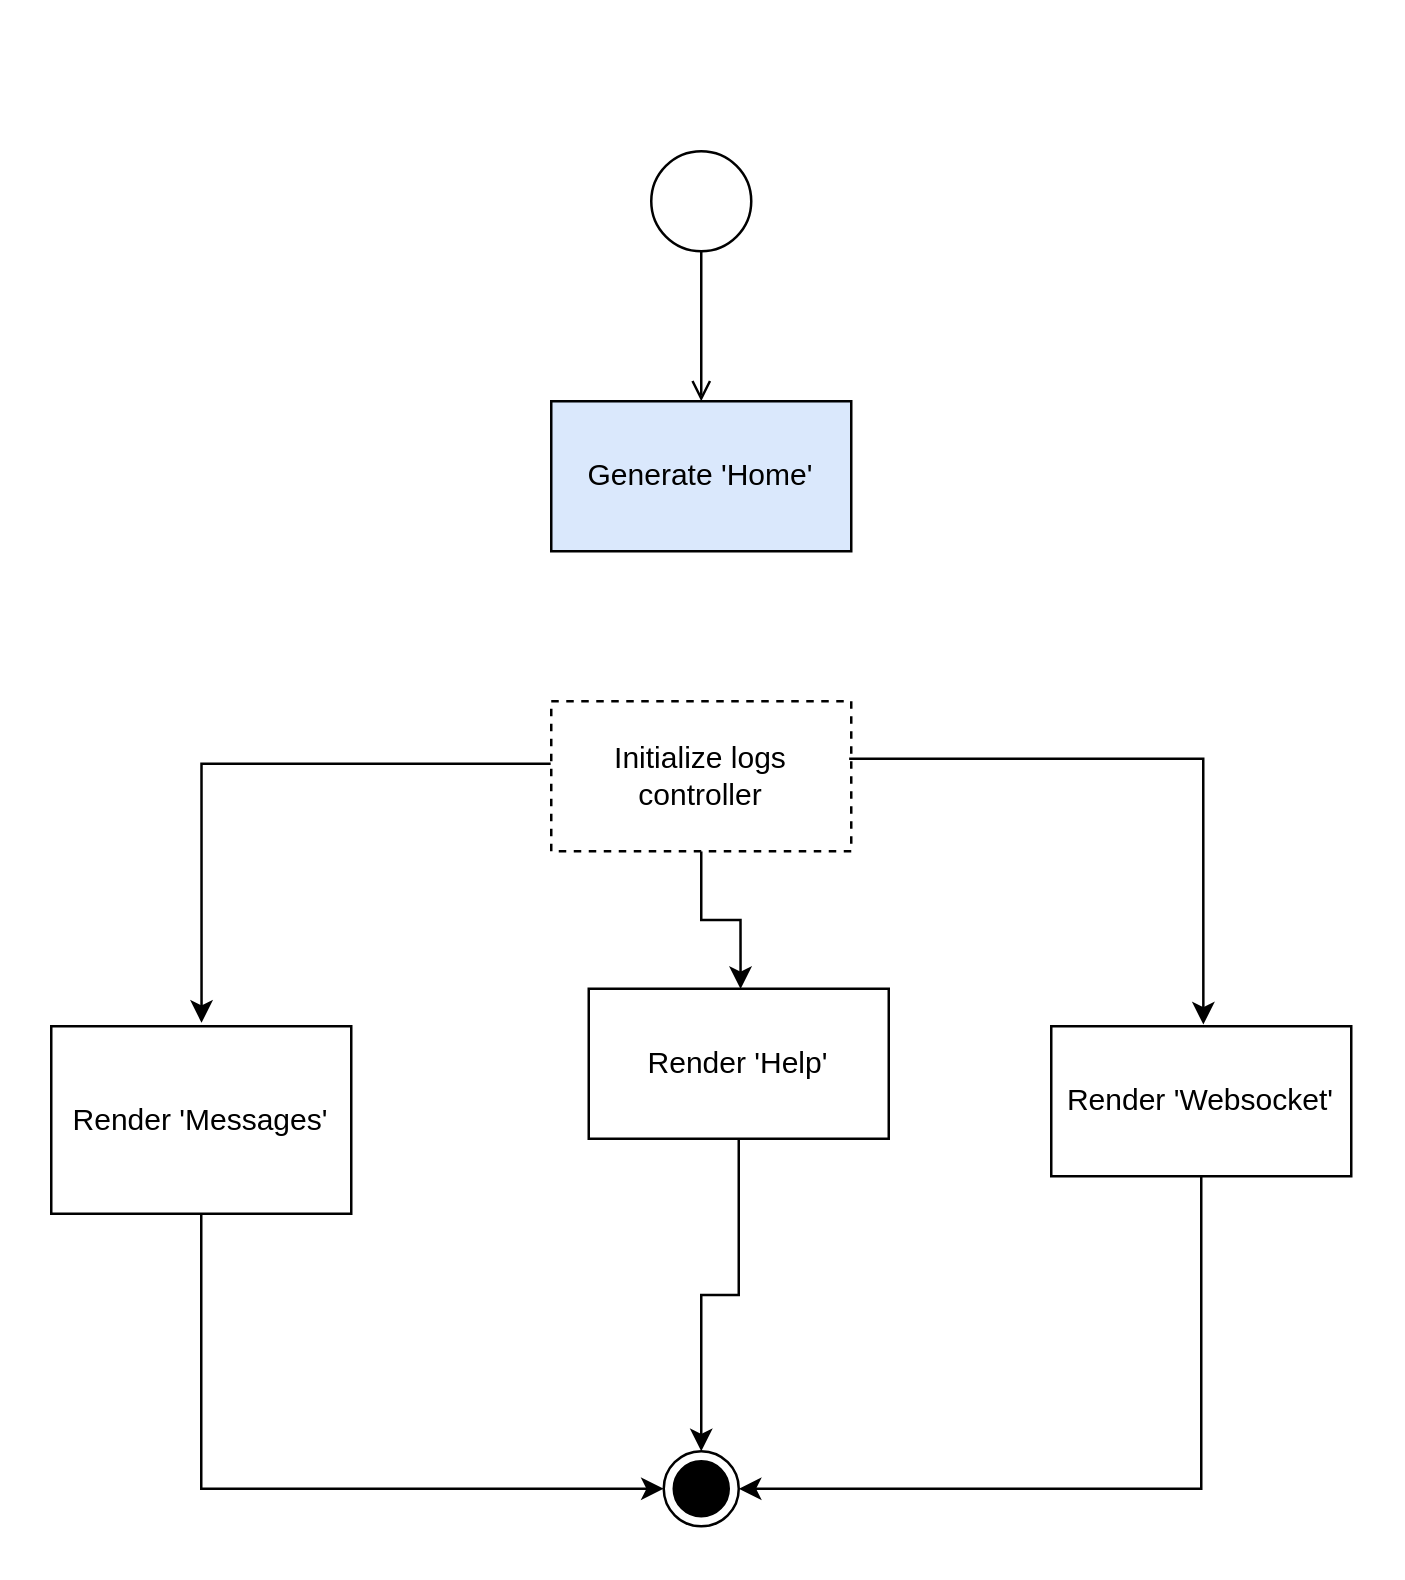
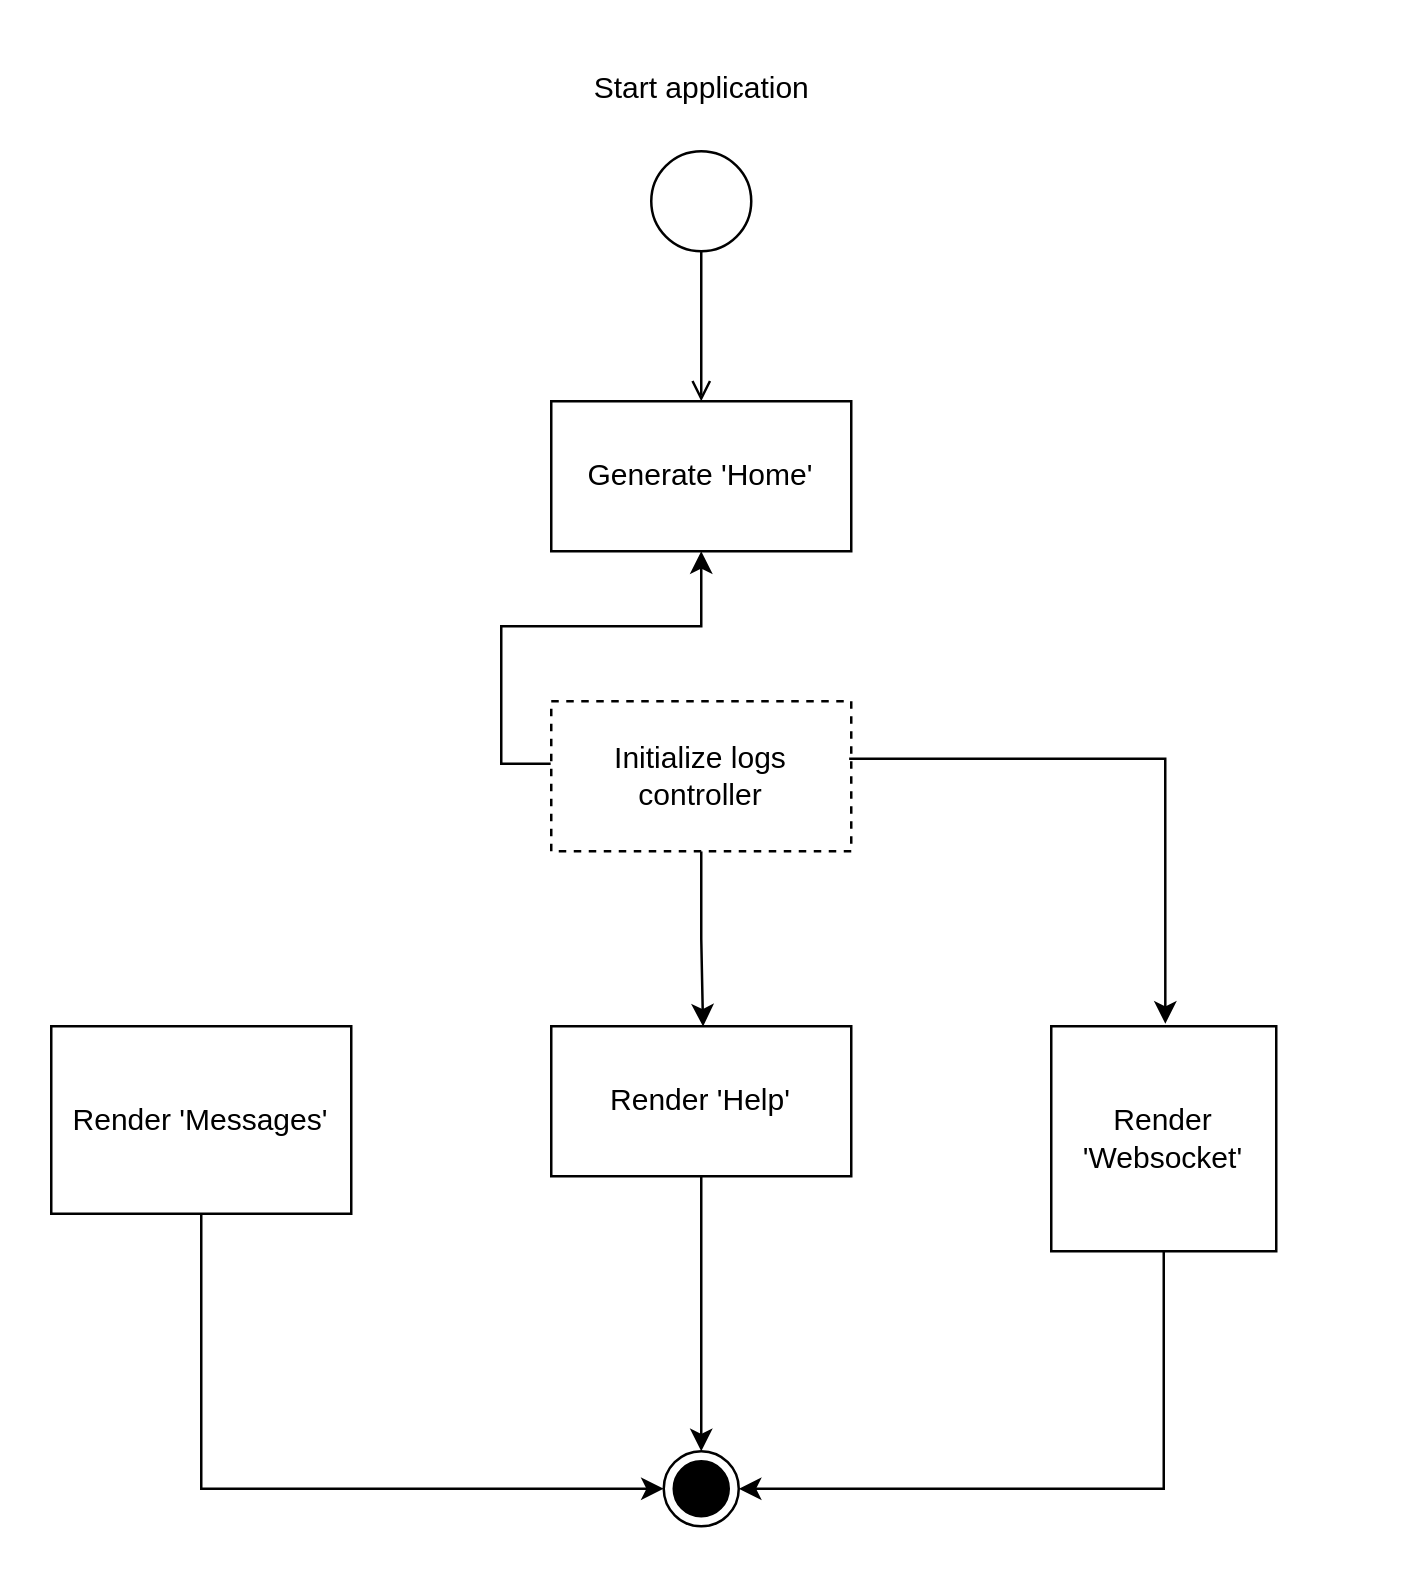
+ <mxCell id="4" value="Start application" style="text;html=1;align=center;verticalAlign=middle;resizable=0;points=[];autosize=1;strokeColor=none;fillColor=none;" vertex="1" parent="1"><mxGeometry x="225" y="20" width="110" height="30" as="geometry" /></mxCell>
- <mxCell id="5" value="Generate 'Home'" style="rounded=0;whiteSpace=wrap;html=1;fillColor=#dae8fc;" vertex="1" parent="1"><mxGeometry x="220" y="160" width="120" height="60" as="geometry" /></mxCell>
+ <mxCell id="5" value="Generate 'Home'" style="rounded=0;whiteSpace=wrap;html=1;" vertex="1" parent="1"><mxGeometry x="220" y="160" width="120" height="60" as="geometry" /></mxCell>
- <mxCell id="12" style="edgeStyle=orthogonalEdgeStyle;rounded=0;orthogonalLoop=1;jettySize=auto;html=1;entryX=0.501;entryY=-0.018;entryDx=0;entryDy=0;entryPerimeter=0;exitX=-0.002;exitY=0.417;exitDx=0;exitDy=0;exitPerimeter=0;" edge="1" parent="1" source="7" target="11"><mxGeometry relative="1" as="geometry" /></mxCell>
+ <mxCell id="12" style="edgeStyle=orthogonalEdgeStyle;rounded=0;orthogonalLoop=1;jettySize=auto;html=1;exitX=-0.002;exitY=0.417;exitDx=0;exitDy=0;exitPerimeter=0;" edge="1" parent="1" source="7" target="5"><mxGeometry relative="1" as="geometry" /></mxCell>
- <mxCell id="9" value="Render 'Help'" style="rounded=0;whiteSpace=wrap;html=1;" vertex="1" parent="1"><mxGeometry x="235" y="395" width="120" height="60" as="geometry" /></mxCell>
+ <mxCell id="9" value="Render 'Help'" style="rounded=0;whiteSpace=wrap;html=1;" vertex="1" parent="1"><mxGeometry x="220" y="410" width="120" height="60" as="geometry" /></mxCell>
- <mxCell id="15" value="Render 'Websocket'" style="rounded=0;whiteSpace=wrap;html=1;" vertex="1" parent="1"><mxGeometry x="420" y="410" width="120" height="60" as="geometry" /></mxCell>
+ <mxCell id="15" value="Render 'Websocket'" style="rounded=0;whiteSpace=wrap;html=1;" vertex="1" parent="1"><mxGeometry x="420" y="410" width="90" height="90" as="geometry" /></mxCell>
